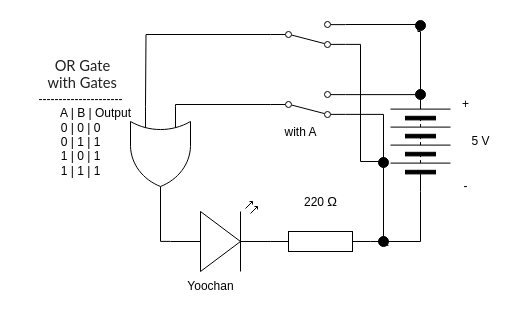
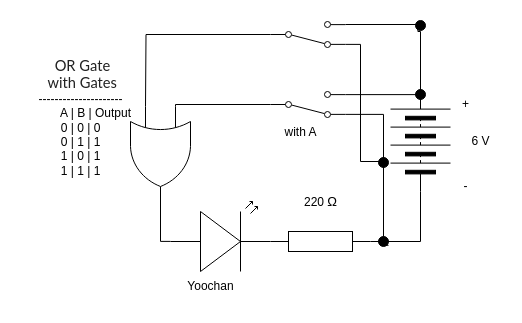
- <mxCell id="5" value="5 V" style="text;html=1;align=center;verticalAlign=middle;resizable=0;points=[];autosize=1;strokeColor=none;fillColor=none;" parent="1" vertex="1"><mxGeometry x="460" y="126" width="40" height="30" as="geometry" /></mxCell>
+ <mxCell id="5" value="6 V" style="text;html=1;align=center;verticalAlign=middle;resizable=0;points=[];autosize=1;strokeColor=none;fillColor=none;" parent="1" vertex="1"><mxGeometry x="460" y="126" width="40" height="30" as="geometry" /></mxCell>
